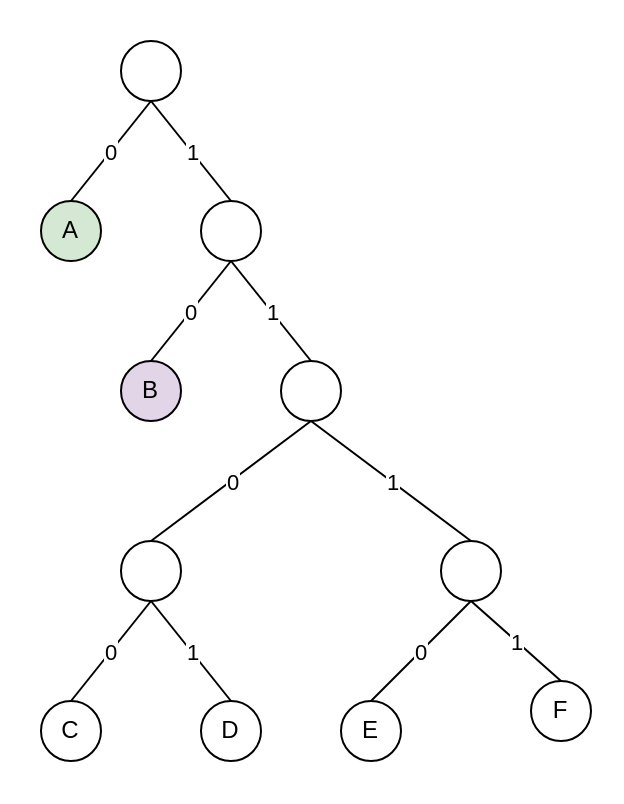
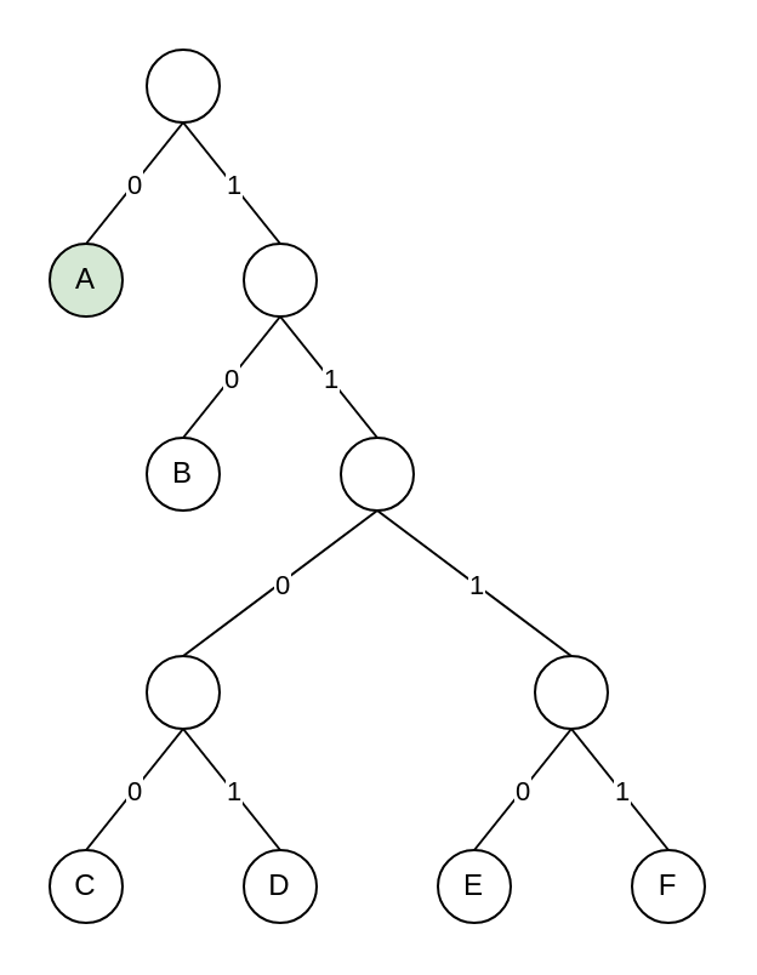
- <mxCell id="3" value="B" style="ellipse;whiteSpace=wrap;html=1;aspect=fixed;fillColor=#e1d5e7;" parent="1" vertex="1"><mxGeometry x="60" y="180" width="30" height="30" as="geometry" /></mxCell>
+ <mxCell id="3" value="B" style="ellipse;whiteSpace=wrap;html=1;aspect=fixed;" parent="1" vertex="1"><mxGeometry x="60" y="180" width="30" height="30" as="geometry" /></mxCell>
- <mxCell id="7" value="F" style="ellipse;whiteSpace=wrap;html=1;aspect=fixed;" parent="1" vertex="1"><mxGeometry x="265" y="340" width="30" height="30" as="geometry" /></mxCell>
+ <mxCell id="7" value="F" style="ellipse;whiteSpace=wrap;html=1;aspect=fixed;" parent="1" vertex="1"><mxGeometry x="260" y="350" width="30" height="30" as="geometry" /></mxCell>
- <mxCell id="6" value="E" style="ellipse;whiteSpace=wrap;html=1;aspect=fixed;" parent="1" vertex="1"><mxGeometry x="170" y="350" width="30" height="30" as="geometry" /></mxCell>
+ <mxCell id="6" value="E" style="ellipse;whiteSpace=wrap;html=1;aspect=fixed;" parent="1" vertex="1"><mxGeometry x="180" y="350" width="30" height="30" as="geometry" /></mxCell>
